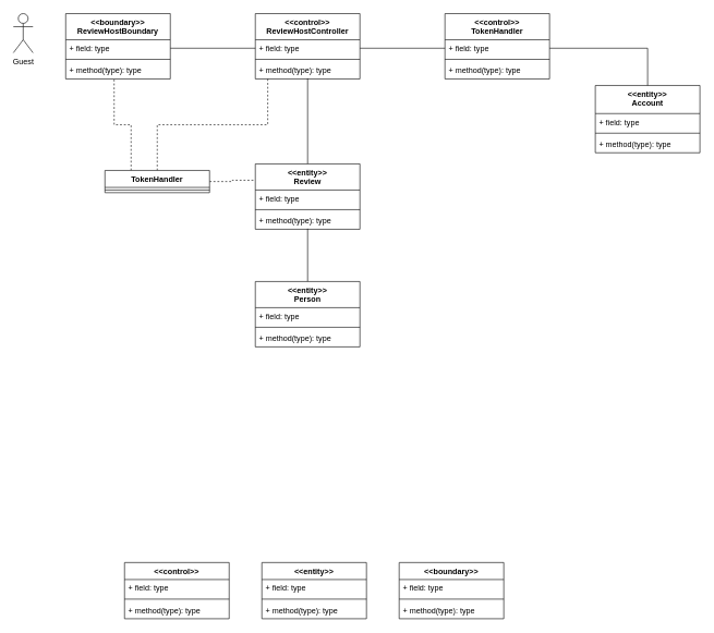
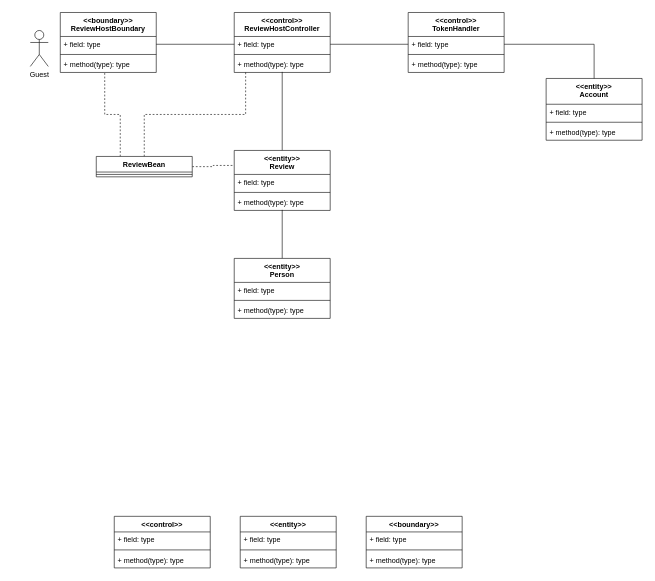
- <mxCell id="19" value="Guest" style="shape=umlActor;verticalLabelPosition=bottom;verticalAlign=top;html=1;outlineConnect=0;" vertex="1" parent="1"><mxGeometry x="20" y="20" width="30" height="60" as="geometry" /></mxCell>
+ <mxCell id="19" value="Guest" style="shape=umlActor;verticalLabelPosition=bottom;verticalAlign=top;html=1;outlineConnect=0;" vertex="1" parent="1"><mxGeometry x="50" y="50" width="30" height="60" as="geometry" /></mxCell>
- <mxCell id="17" value="TokenHandler" style="swimlane;fontStyle=1;align=center;verticalAlign=top;childLayout=stackLayout;horizontal=1;startSize=26;horizontalStack=0;resizeParent=1;resizeParentMax=0;resizeLast=0;collapsible=1;marginBottom=0;" vertex="1" parent="1"><mxGeometry x="160" y="260" width="160" height="34" as="geometry" /></mxCell>
+ <mxCell id="17" value="ReviewBean" style="swimlane;fontStyle=1;align=center;verticalAlign=top;childLayout=stackLayout;horizontal=1;startSize=26;horizontalStack=0;resizeParent=1;resizeParentMax=0;resizeLast=0;collapsible=1;marginBottom=0;" vertex="1" parent="1"><mxGeometry x="160" y="260" width="160" height="34" as="geometry" /></mxCell>
